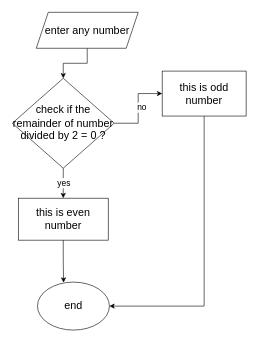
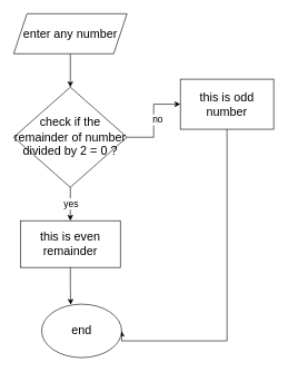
- <mxCell id="3" value="&lt;font style=&quot;font-size: 18px;&quot;&gt;enter any number&lt;/font&gt;" style="shape=parallelogram;perimeter=parallelogramPerimeter;whiteSpace=wrap;html=1;fixedSize=1;" vertex="1" parent="1"><mxGeometry x="60" y="20" width="170" height="60" as="geometry" /></mxCell>
+ <mxCell id="3" value="&lt;font style=&quot;font-size: 18px;&quot;&gt;enter any number&lt;/font&gt;" style="shape=parallelogram;perimeter=parallelogramPerimeter;whiteSpace=wrap;html=1;fixedSize=1;" vertex="1" parent="1"><mxGeometry x="20" y="20" width="170" height="60" as="geometry" /></mxCell>
- <mxCell id="9" value="&lt;font style=&quot;font-size: 18px;&quot;&gt;this is even number&lt;/font&gt;" style="rounded=0;whiteSpace=wrap;html=1;" vertex="1" parent="1"><mxGeometry x="30" y="330" width="150" height="70" as="geometry" /></mxCell>
+ <mxCell id="9" value="&lt;font style=&quot;font-size: 18px;&quot;&gt;this is even remainder&lt;/font&gt;" style="rounded=0;whiteSpace=wrap;html=1;" vertex="1" parent="1"><mxGeometry x="30" y="330" width="150" height="70" as="geometry" /></mxCell>
- <mxCell id="12" value="&lt;font style=&quot;font-size: 18px;&quot;&gt;end&lt;/font&gt;" style="ellipse;whiteSpace=wrap;html=1;" vertex="1" parent="1"><mxGeometry x="62" y="470" width="120" height="80" as="geometry" /></mxCell>
+ <mxCell id="12" value="&lt;font style=&quot;font-size: 18px;&quot;&gt;end&lt;/font&gt;" style="ellipse;whiteSpace=wrap;html=1;" vertex="1" parent="1"><mxGeometry x="62" y="455" width="120" height="80" as="geometry" /></mxCell>
